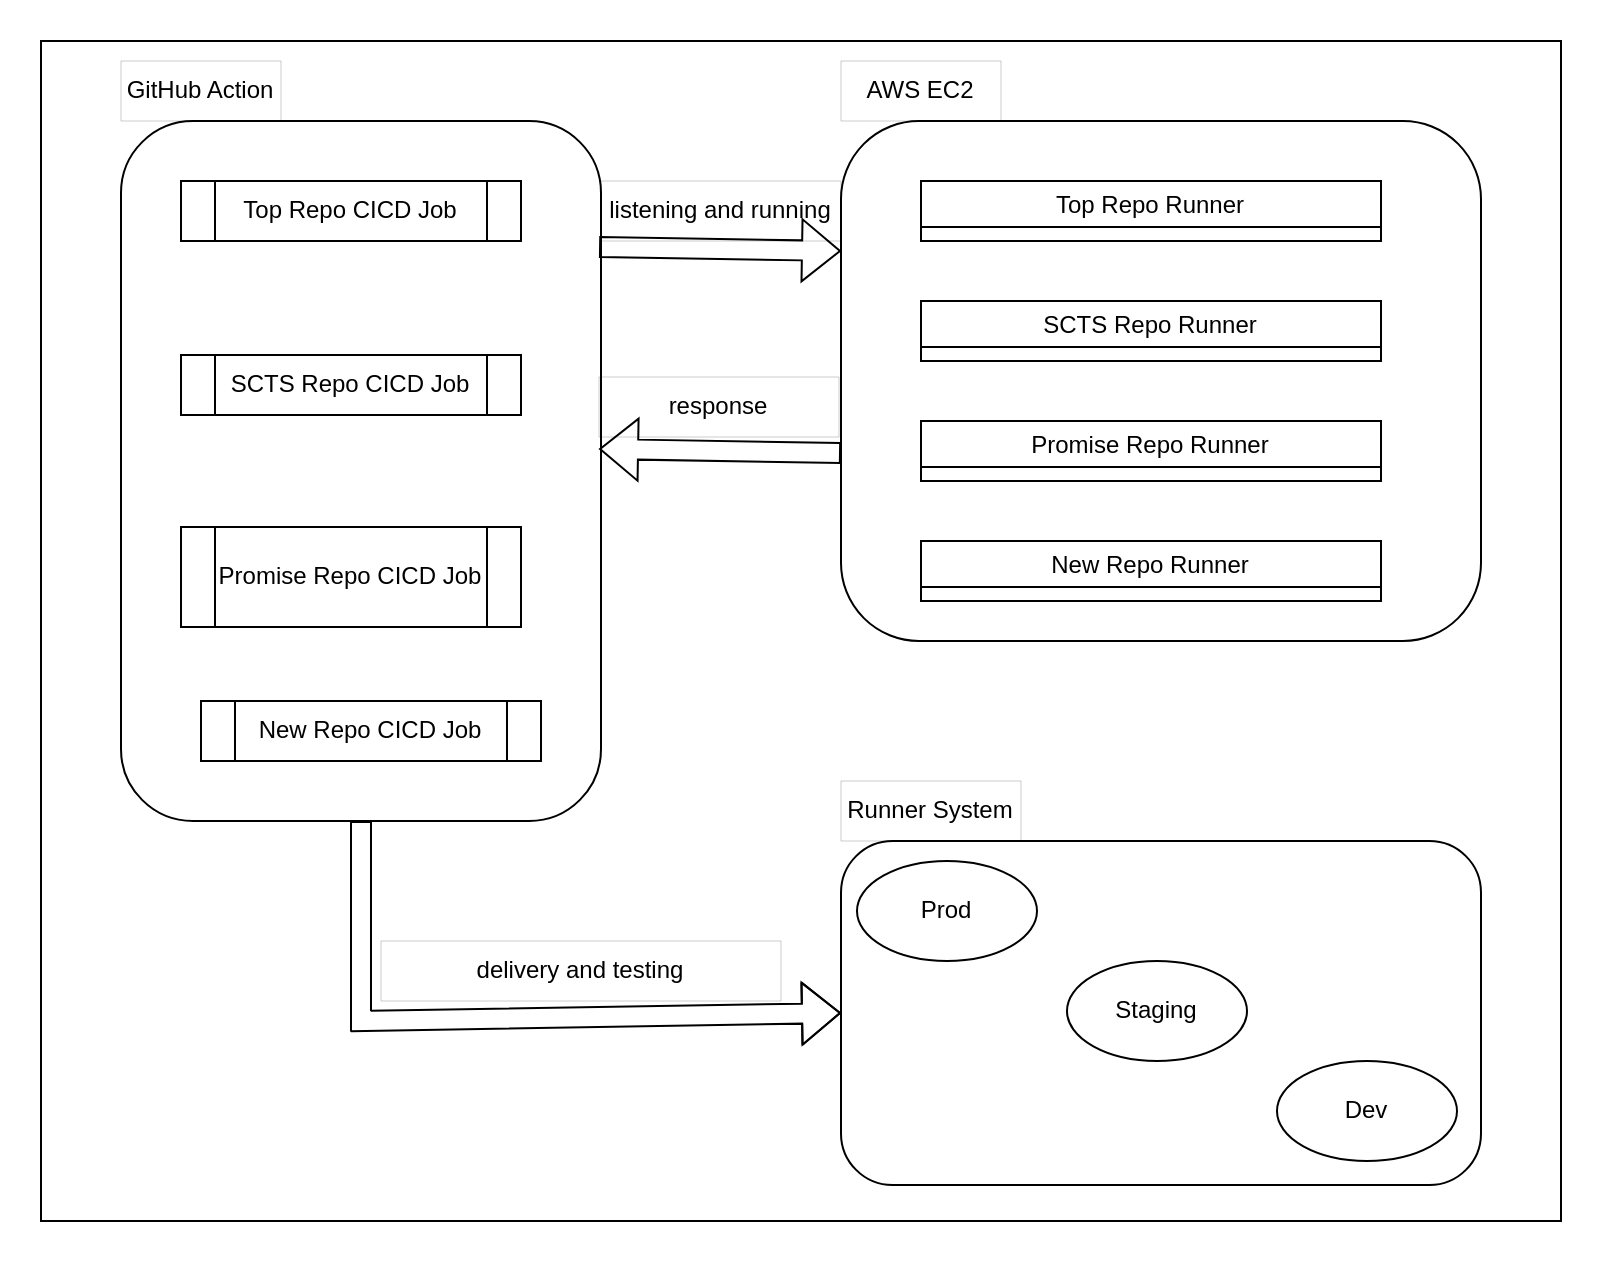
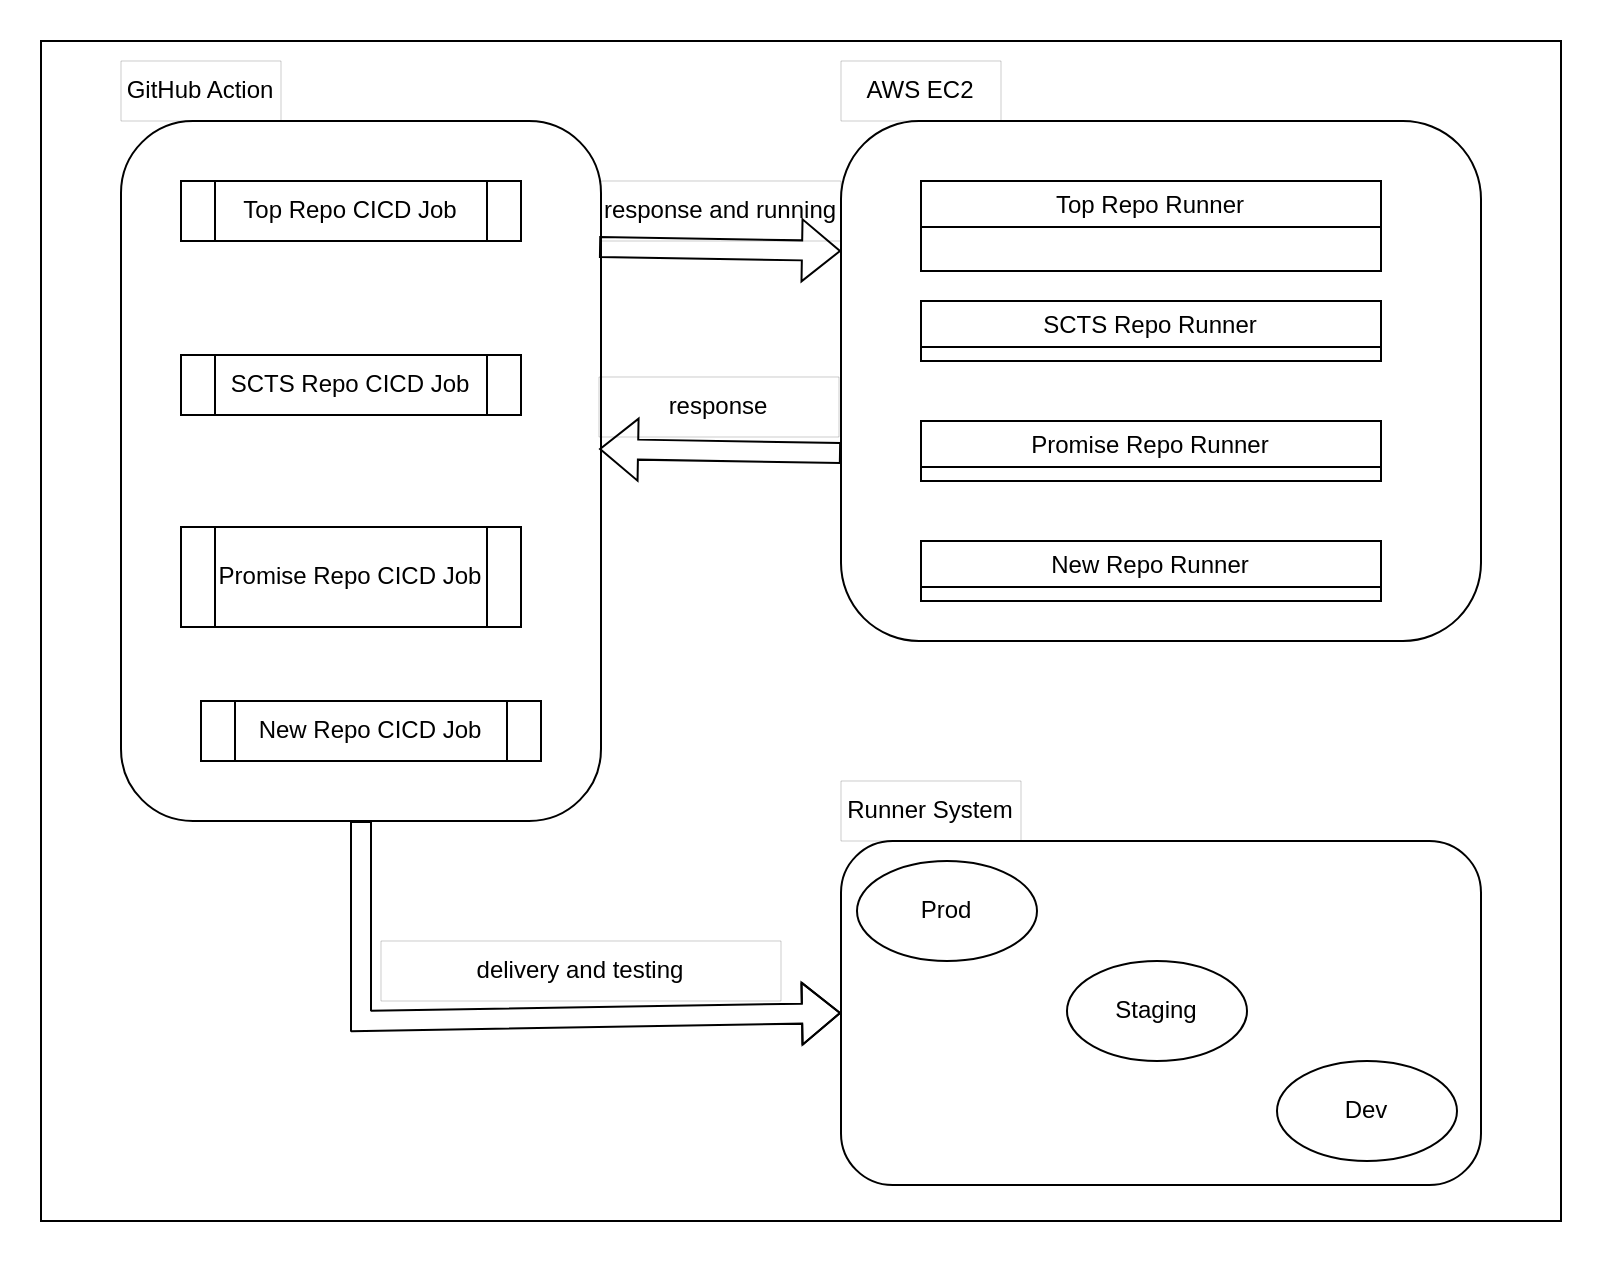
- <mxCell id="21" value="listening and running" style="rounded=0;whiteSpace=wrap;html=1;fillColor=none;strokeWidth=0;" vertex="1" parent="1"><mxGeometry x="300" y="90" width="120" height="30" as="geometry" /></mxCell>
+ <mxCell id="21" value="response and running" style="rounded=0;whiteSpace=wrap;html=1;fillColor=none;strokeWidth=0;" vertex="1" parent="1"><mxGeometry x="300" y="90" width="120" height="30" as="geometry" /></mxCell>
- <mxCell id="9" value="Top Repo Runner" style="swimlane;strokeWidth=1;fillColor=none;startSize=23;align=center;fontStyle=0" vertex="1" parent="1"><mxGeometry x="460" y="90" width="230" height="30" as="geometry"><mxRectangle x="470" y="140" width="140" height="30" as="alternateBounds" /></mxGeometry></mxCell>
+ <mxCell id="9" value="Top Repo Runner" style="swimlane;strokeWidth=1;fillColor=none;startSize=23;align=center;fontStyle=0" vertex="1" parent="1"><mxGeometry x="460" y="90" width="230" height="45" as="geometry"><mxRectangle x="470" y="140" width="140" height="30" as="alternateBounds" /></mxGeometry></mxCell>
